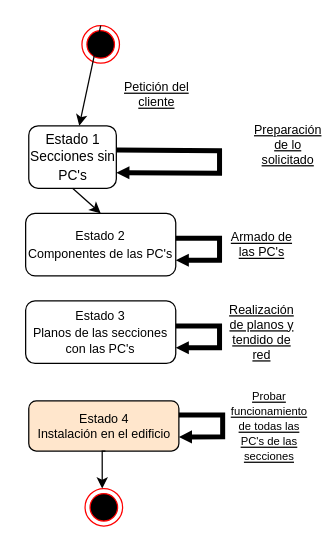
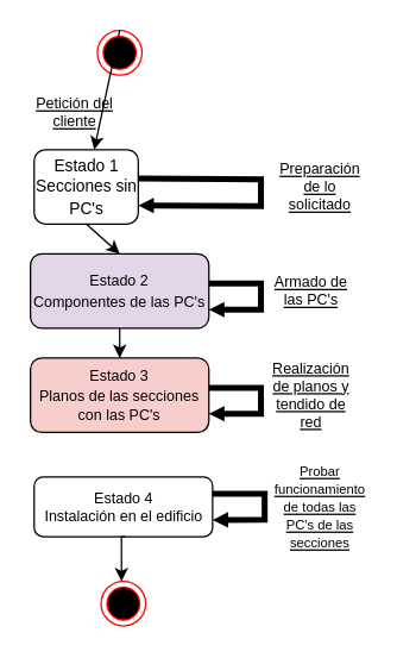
- <mxCell id="12" value="&lt;u&gt;Petición del cliente&lt;/u&gt;" style="text;html=1;strokeColor=none;fillColor=none;align=center;verticalAlign=middle;whiteSpace=wrap;rounded=0;fontSize=10;" vertex="1" parent="1"><mxGeometry x="95" y="60" width="60" height="30" as="geometry" /></mxCell>
+ <mxCell id="12" value="&lt;u&gt;Petición del cliente&lt;/u&gt;" style="text;html=1;strokeColor=none;fillColor=none;align=center;verticalAlign=middle;whiteSpace=wrap;rounded=0;fontSize=10;" vertex="1" parent="1"><mxGeometry x="20" y="60" width="60" height="30" as="geometry" /></mxCell>
- <mxCell id="13" value="&lt;u&gt;Preparación de lo solicitado&lt;/u&gt;" style="text;html=1;strokeColor=none;fillColor=none;align=center;verticalAlign=middle;whiteSpace=wrap;rounded=0;fontSize=10;" vertex="1" parent="1"><mxGeometry x="200" y="100" width="60" height="30" as="geometry" /></mxCell>
+ <mxCell id="13" value="&lt;u&gt;Preparación de lo solicitado&lt;/u&gt;" style="text;html=1;strokeColor=none;fillColor=none;align=center;verticalAlign=middle;whiteSpace=wrap;rounded=0;fontSize=10;" vertex="1" parent="1"><mxGeometry x="185" y="110" width="60" height="30" as="geometry" /></mxCell>
- <mxCell id="7" value="&lt;font style=&quot;font-size: 10px;&quot;&gt;Estado 2&lt;br&gt;Componentes de las PC's&lt;/font&gt;" style="rounded=1;whiteSpace=wrap;html=1;fontSize=11;" vertex="1" parent="1"><mxGeometry x="20" y="170" width="120" height="50" as="geometry" /></mxCell>
+ <mxCell id="7" value="&lt;font style=&quot;font-size: 10px;&quot;&gt;Estado 2&lt;br&gt;Componentes de las PC's&lt;/font&gt;" style="rounded=1;whiteSpace=wrap;html=1;fontSize=11;fillColor=#e1d5e7;" vertex="1" parent="1"><mxGeometry x="20" y="170" width="120" height="50" as="geometry" /></mxCell>
+ <mxCell id="6" style="edgeStyle=orthogonalEdgeStyle;rounded=0;orthogonalLoop=1;jettySize=auto;html=1;fontSize=11;" edge="1" parent="1" source="7" target="8"><mxGeometry relative="1" as="geometry" /></mxCell>
- <mxCell id="8" value="&lt;font style=&quot;font-size: 10px;&quot;&gt;Estado 3&lt;br&gt;Planos de las secciones con las PC's&lt;/font&gt;" style="rounded=1;whiteSpace=wrap;html=1;fontSize=11;" vertex="1" parent="1"><mxGeometry x="20" y="240" width="120" height="50" as="geometry" /></mxCell>
+ <mxCell id="8" value="&lt;font style=&quot;font-size: 10px;&quot;&gt;Estado 3&lt;br&gt;Planos de las secciones con las PC's&lt;/font&gt;" style="rounded=1;whiteSpace=wrap;html=1;fontSize=11;fillColor=#f8cecc;" vertex="1" parent="1"><mxGeometry x="20" y="240" width="120" height="50" as="geometry" /></mxCell>
- <mxCell id="16" value="Estado 4&lt;br&gt;Instalación en el edificio" style="rounded=1;whiteSpace=wrap;html=1;fontSize=10;fillColor=#ffe6cc;" vertex="1" parent="1"><mxGeometry x="22.5" y="320" width="120" height="40" as="geometry" /></mxCell>
+ <mxCell id="16" value="Estado 4&lt;br&gt;Instalación en el edificio" style="rounded=1;whiteSpace=wrap;html=1;fontSize=10;" vertex="1" parent="1"><mxGeometry x="22.5" y="320" width="120" height="40" as="geometry" /></mxCell>
